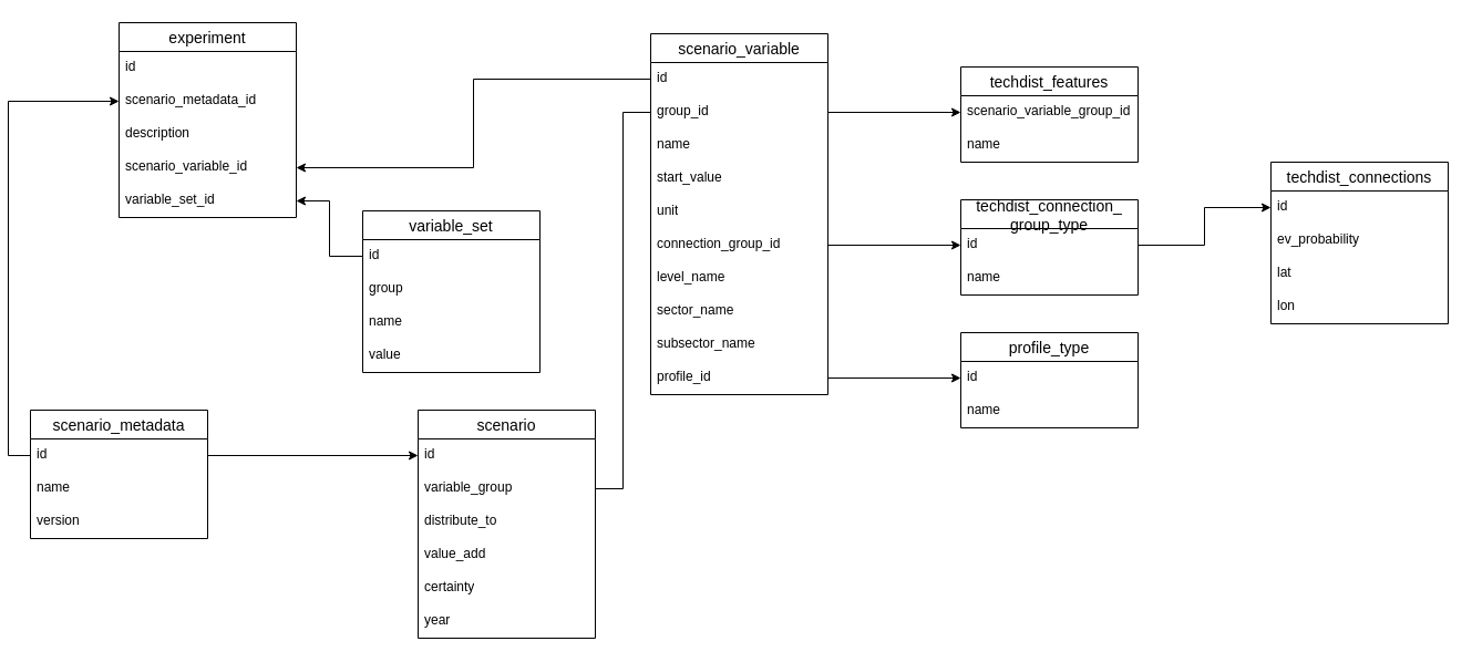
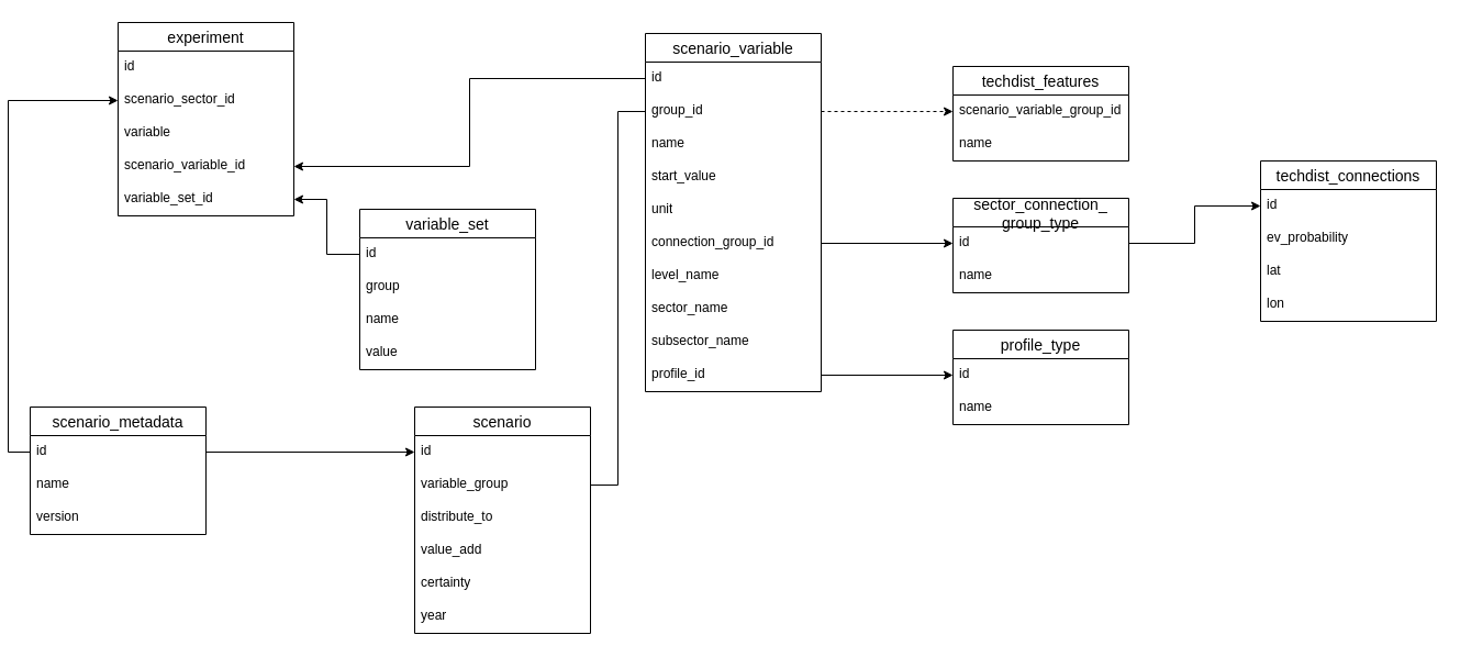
- <mxCell id="38" value="scenario_metadata_id" style="text;strokeColor=none;fillColor=none;spacingLeft=4;spacingRight=4;overflow=hidden;rotatable=0;points=[[0,0.5],[1,0.5]];portConstraint=eastwest;fontSize=12;whiteSpace=wrap;html=1;" vertex="1" parent="36"><mxGeometry y="56" width="160" height="30" as="geometry" /></mxCell>
+ <mxCell id="38" value="scenario_sector_id" style="text;strokeColor=none;fillColor=none;spacingLeft=4;spacingRight=4;overflow=hidden;rotatable=0;points=[[0,0.5],[1,0.5]];portConstraint=eastwest;fontSize=12;whiteSpace=wrap;html=1;" vertex="1" parent="36"><mxGeometry y="56" width="160" height="30" as="geometry" /></mxCell>
- <mxCell id="27" style="edgeStyle=orthogonalEdgeStyle;rounded=0;orthogonalLoop=1;jettySize=auto;html=1;entryX=0;entryY=0.5;entryDx=0;entryDy=0;" edge="1" parent="1" source="15" target="25"><mxGeometry relative="1" as="geometry" /></mxCell>
+ <mxCell id="27" style="edgeStyle=orthogonalEdgeStyle;rounded=0;orthogonalLoop=1;jettySize=auto;html=1;entryX=0;entryY=0.5;entryDx=0;entryDy=0;dashed=1;" edge="1" parent="1" source="15" target="25"><mxGeometry relative="1" as="geometry" /></mxCell>
- <mxCell id="39" value="description" style="text;strokeColor=none;fillColor=none;spacingLeft=4;spacingRight=4;overflow=hidden;rotatable=0;points=[[0,0.5],[1,0.5]];portConstraint=eastwest;fontSize=12;whiteSpace=wrap;html=1;" vertex="1" parent="36"><mxGeometry y="86" width="160" height="30" as="geometry" /></mxCell>
+ <mxCell id="39" value="variable" style="text;strokeColor=none;fillColor=none;spacingLeft=4;spacingRight=4;overflow=hidden;rotatable=0;points=[[0,0.5],[1,0.5]];portConstraint=eastwest;fontSize=12;whiteSpace=wrap;html=1;" vertex="1" parent="36"><mxGeometry y="86" width="160" height="30" as="geometry" /></mxCell>
- <mxCell id="33" value="techdist_connection_&#10;group_type" style="swimlane;fontStyle=0;childLayout=stackLayout;horizontal=1;startSize=26;horizontalStack=0;resizeParent=1;resizeParentMax=0;resizeLast=0;collapsible=1;marginBottom=0;align=center;fontSize=14;" vertex="1" parent="1"><mxGeometry x="860" y="180" width="160" height="86" as="geometry" /></mxCell>
+ <mxCell id="33" value="sector_connection_&#10;group_type" style="swimlane;fontStyle=0;childLayout=stackLayout;horizontal=1;startSize=26;horizontalStack=0;resizeParent=1;resizeParentMax=0;resizeLast=0;collapsible=1;marginBottom=0;align=center;fontSize=14;" vertex="1" parent="1"><mxGeometry x="860" y="180" width="160" height="86" as="geometry" /></mxCell>
